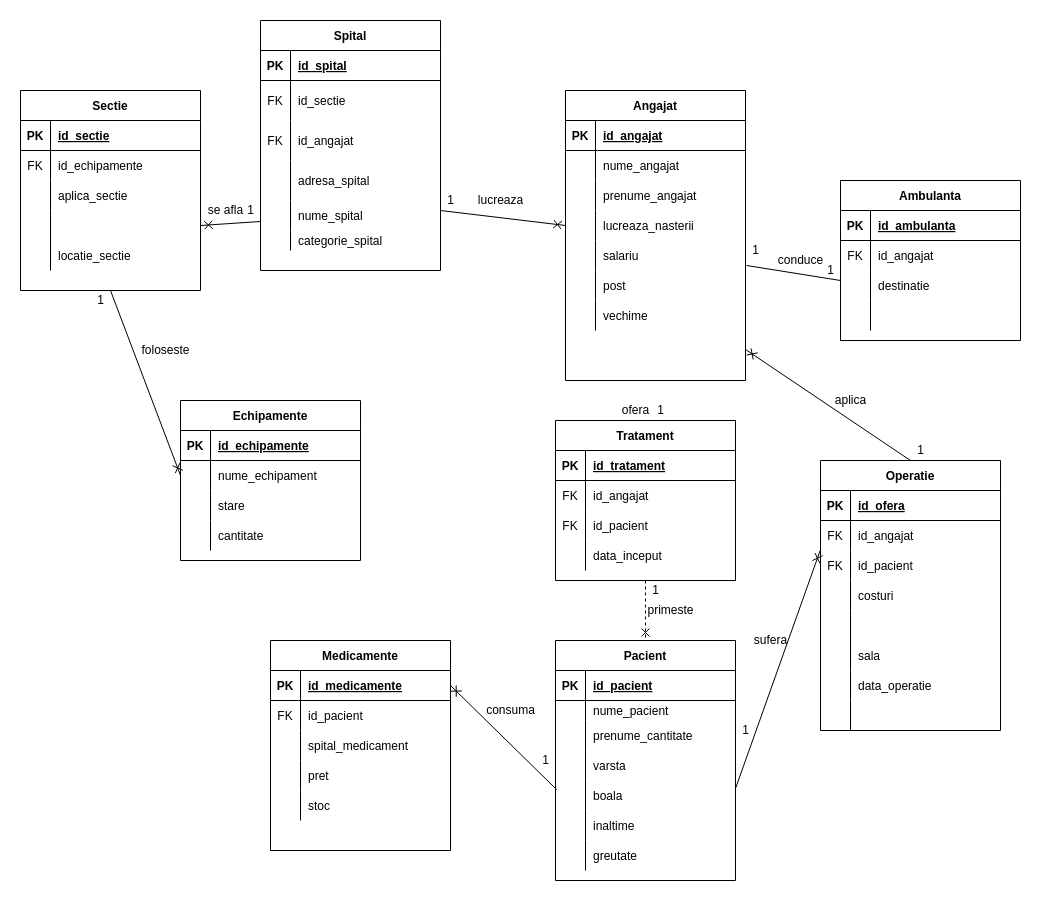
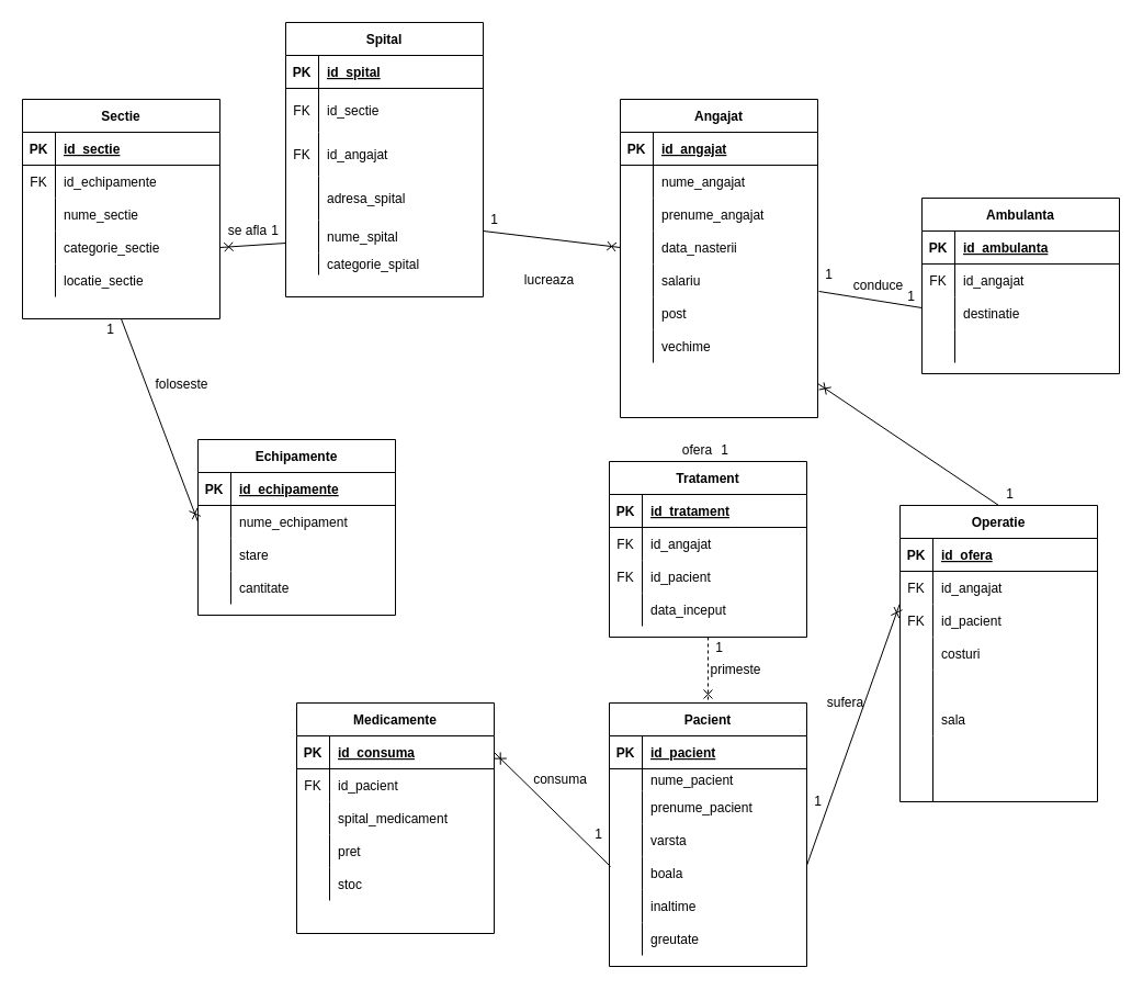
- <mxCell id="74" value="aplica_sectie" style="shape=partialRectangle;connectable=0;fillColor=none;top=0;left=0;bottom=0;right=0;align=left;spacingLeft=6;overflow=hidden;" vertex="1" parent="72"><mxGeometry x="30" width="150" height="30" as="geometry" /></mxCell>
+ <mxCell id="74" value="nume_sectie" style="shape=partialRectangle;connectable=0;fillColor=none;top=0;left=0;bottom=0;right=0;align=left;spacingLeft=6;overflow=hidden;" vertex="1" parent="72"><mxGeometry x="30" width="150" height="30" as="geometry" /></mxCell>
- <mxCell id="162" value="lucreaza" style="text;html=1;align=center;verticalAlign=middle;resizable=0;points=[];autosize=1;strokeColor=none;" parent="1" vertex="1"><mxGeometry x="470" y="190" width="60" height="20" as="geometry" /></mxCell>
+ <mxCell id="162" value="lucreaza" style="text;html=1;align=center;verticalAlign=middle;resizable=0;points=[];autosize=1;strokeColor=none;" parent="1" vertex="1"><mxGeometry x="470" y="245" width="60" height="20" as="geometry" /></mxCell>
+ <mxCell id="77" value="categorie_sectie" style="shape=partialRectangle;connectable=0;fillColor=none;top=0;left=0;bottom=0;right=0;align=left;spacingLeft=6;overflow=hidden;" parent="75" vertex="1"><mxGeometry x="30" width="150" height="30" as="geometry" /></mxCell>
- <mxCell id="33" value="lucreaza_nasterii" style="shape=partialRectangle;connectable=0;fillColor=none;top=0;left=0;bottom=0;right=0;align=left;spacingLeft=6;overflow=hidden;" parent="31" vertex="1"><mxGeometry x="30" width="150" height="30" as="geometry" /></mxCell>
+ <mxCell id="33" value="data_nasterii" style="shape=partialRectangle;connectable=0;fillColor=none;top=0;left=0;bottom=0;right=0;align=left;spacingLeft=6;overflow=hidden;" parent="31" vertex="1"><mxGeometry x="30" width="150" height="30" as="geometry" /></mxCell>
- <mxCell id="160" value="aplica" style="text;html=1;align=center;verticalAlign=middle;resizable=0;points=[];autosize=1;strokeColor=none;" parent="1" vertex="1"><mxGeometry x="825" y="390" width="50" height="20" as="geometry" /></mxCell>
- <mxCell id="84" value="id_medicamente" style="shape=partialRectangle;connectable=0;fillColor=none;top=0;left=0;bottom=0;right=0;align=left;spacingLeft=6;fontStyle=5;overflow=hidden;" parent="82" vertex="1"><mxGeometry x="30" width="150" height="30" as="geometry" /></mxCell>
+ <mxCell id="84" value="id_consuma" style="shape=partialRectangle;connectable=0;fillColor=none;top=0;left=0;bottom=0;right=0;align=left;spacingLeft=6;fontStyle=5;overflow=hidden;" parent="82" vertex="1"><mxGeometry x="30" width="150" height="30" as="geometry" /></mxCell>
- <mxCell id="130" value="data_operatie" style="shape=partialRectangle;connectable=0;fillColor=none;top=0;left=0;bottom=0;right=0;align=left;spacingLeft=6;overflow=hidden;" parent="128" vertex="1"><mxGeometry x="30" width="150" height="30" as="geometry" /></mxCell>
- <mxCell id="52" value="prenume_cantitate" style="shape=partialRectangle;connectable=0;fillColor=none;top=0;left=0;bottom=0;right=0;align=left;spacingLeft=6;overflow=hidden;" parent="50" vertex="1"><mxGeometry x="30" width="150" height="30" as="geometry" /></mxCell>
+ <mxCell id="52" value="prenume_pacient" style="shape=partialRectangle;connectable=0;fillColor=none;top=0;left=0;bottom=0;right=0;align=left;spacingLeft=6;overflow=hidden;" parent="50" vertex="1"><mxGeometry x="30" width="150" height="30" as="geometry" /></mxCell>
